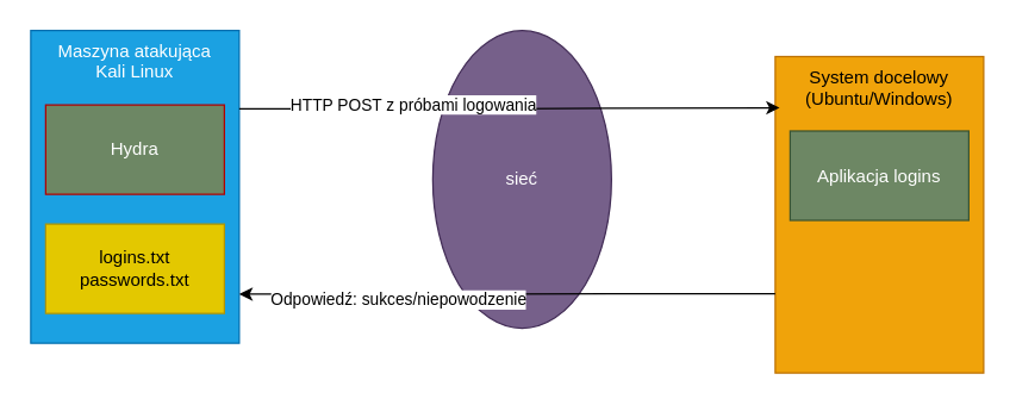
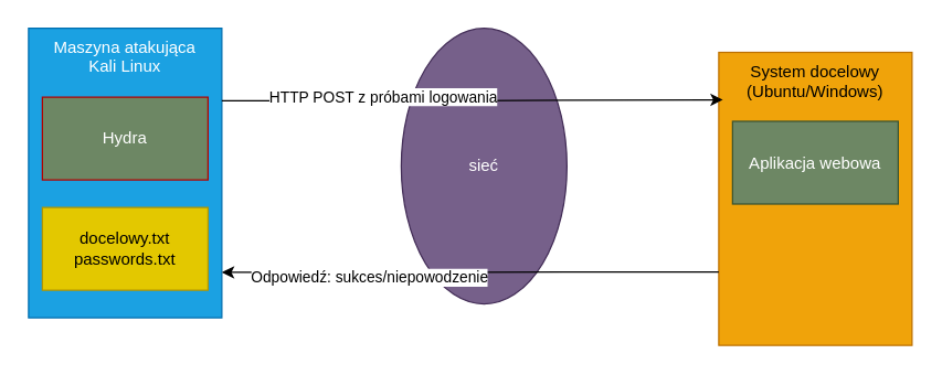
- <mxCell id="7" value="&lt;div&gt;Aplikacja logins&lt;/div&gt;" style="rounded=0;whiteSpace=wrap;html=1;fillColor=#6d8764;fontColor=#ffffff;strokeColor=#3A5431;" vertex="1" parent="1"><mxGeometry x="530" y="87.5" width="120" height="60" as="geometry" /></mxCell>
+ <mxCell id="7" value="&lt;div&gt;Aplikacja webowa&lt;/div&gt;" style="rounded=0;whiteSpace=wrap;html=1;fillColor=#6d8764;fontColor=#ffffff;strokeColor=#3A5431;" vertex="1" parent="1"><mxGeometry x="530" y="87.5" width="120" height="60" as="geometry" /></mxCell>
- <mxCell id="4" value="&lt;div&gt;logins.txt&lt;/div&gt;&lt;div&gt;passwords.txt&lt;/div&gt;" style="rounded=0;whiteSpace=wrap;html=1;fillColor=#e3c800;fontColor=#000000;strokeColor=#B09500;" vertex="1" parent="1"><mxGeometry x="30" y="150" width="120" height="60" as="geometry" /></mxCell>
+ <mxCell id="4" value="&lt;div&gt;docelowy.txt&lt;/div&gt;&lt;div&gt;passwords.txt&lt;/div&gt;" style="rounded=0;whiteSpace=wrap;html=1;fillColor=#e3c800;fontColor=#000000;strokeColor=#B09500;" vertex="1" parent="1"><mxGeometry x="30" y="150" width="120" height="60" as="geometry" /></mxCell>
